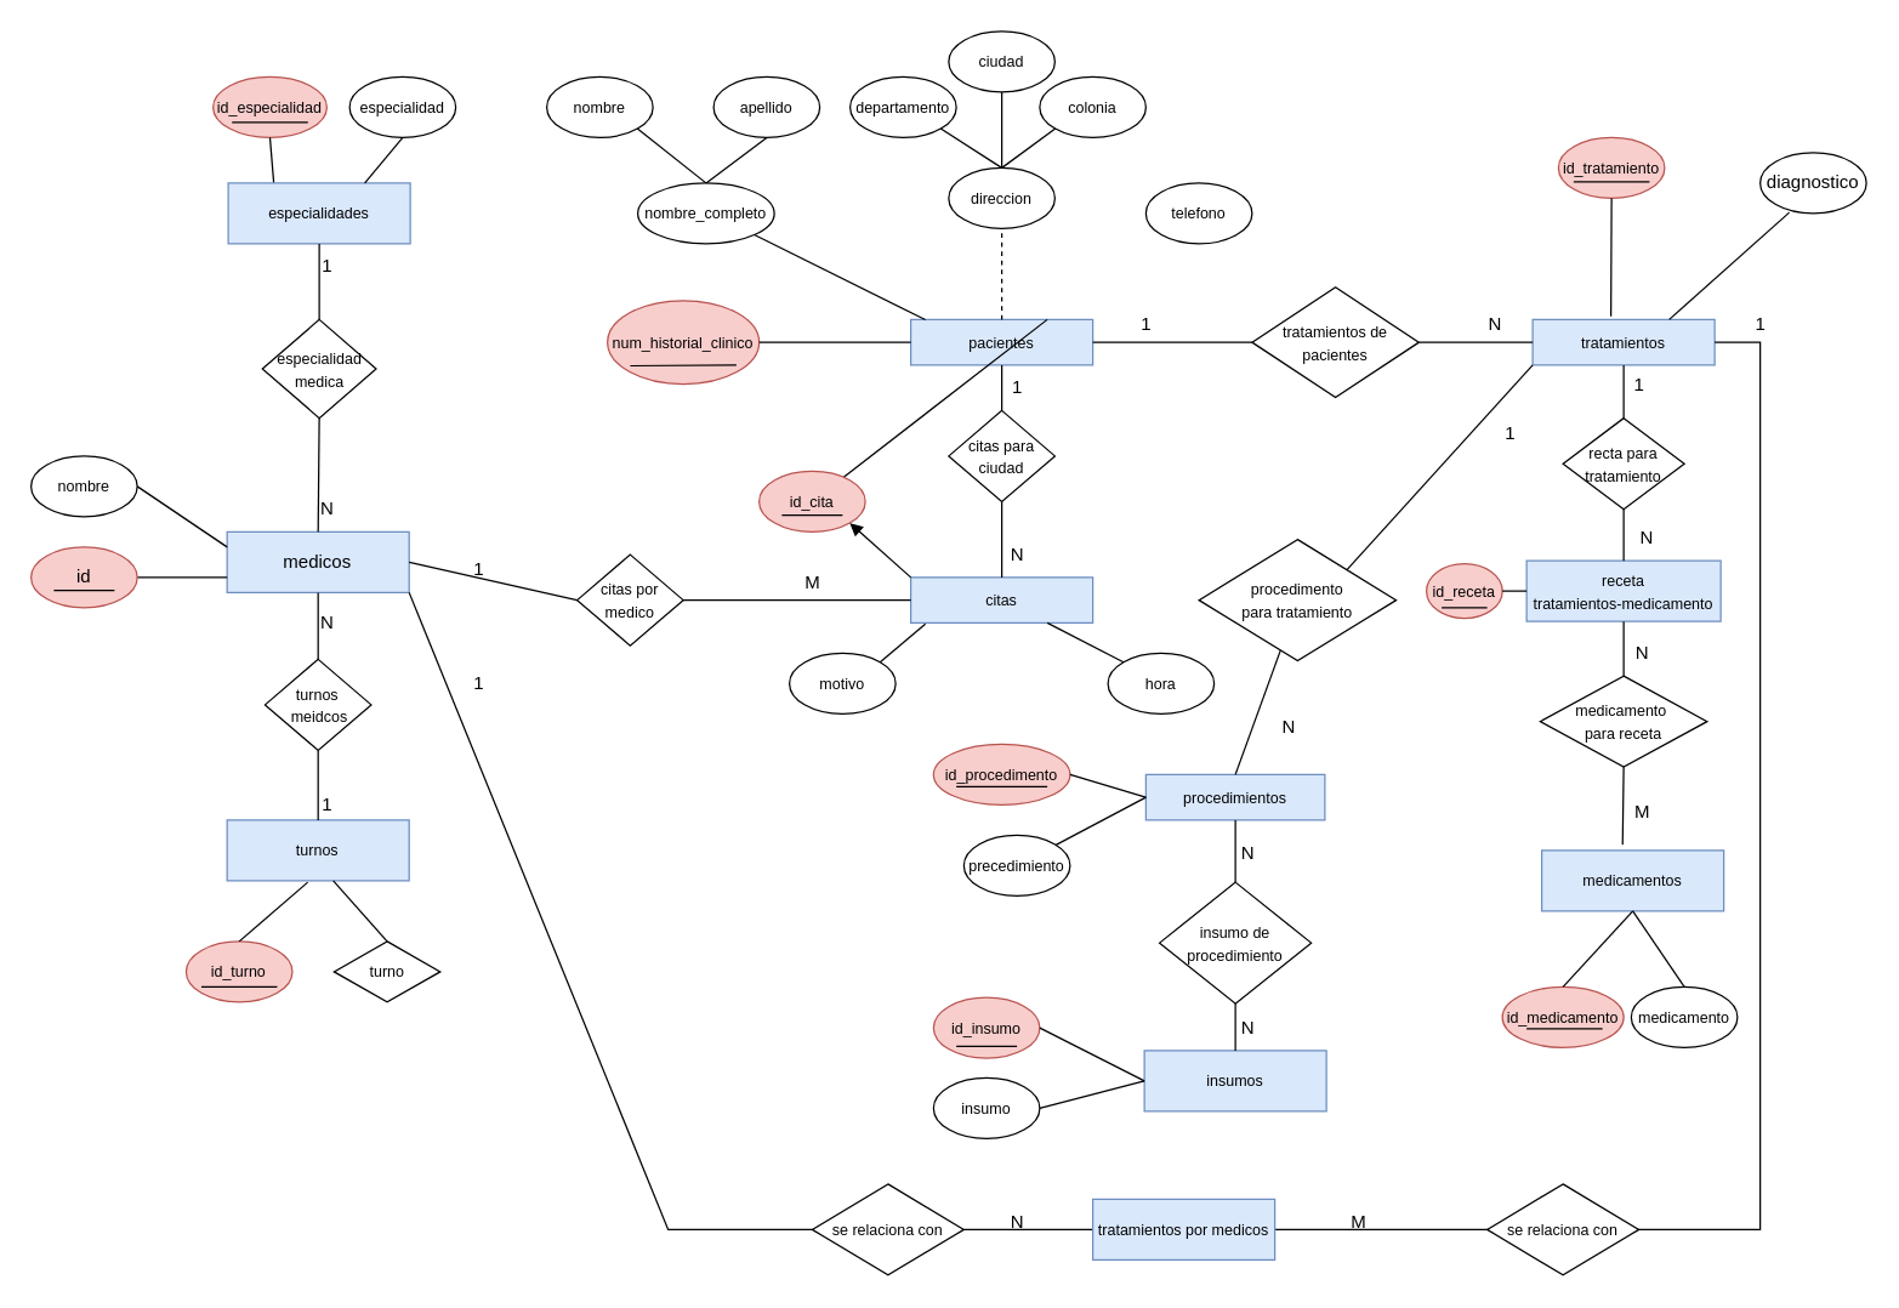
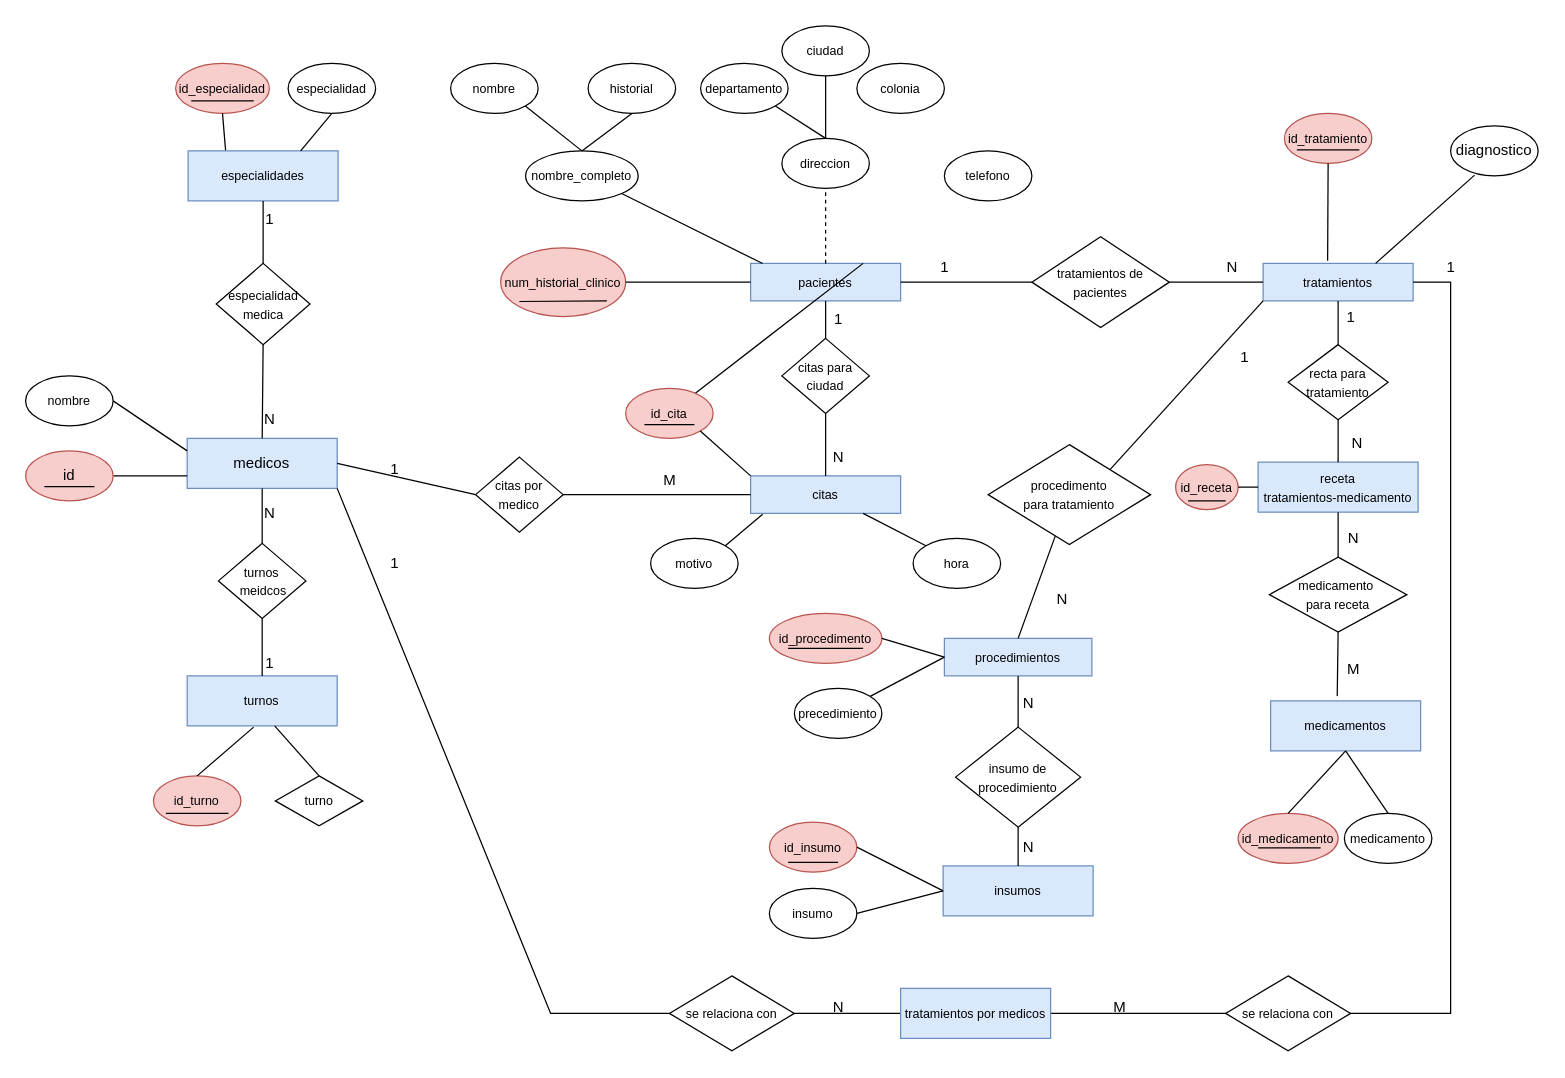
- <mxCell id="13" value="&lt;font style=&quot;font-size: 10px;&quot;&gt;apellido&lt;/font&gt;" style="ellipse;whiteSpace=wrap;html=1;" vertex="1" parent="1"><mxGeometry x="470" y="50" width="70" height="40" as="geometry" /></mxCell>
+ <mxCell id="13" value="&lt;font style=&quot;font-size: 10px;&quot;&gt;historial&lt;/font&gt;" style="ellipse;whiteSpace=wrap;html=1;" vertex="1" parent="1"><mxGeometry x="470" y="50" width="70" height="40" as="geometry" /></mxCell>
- <mxCell id="25" value="" style="endArrow=none;html=1;rounded=0;exitX=0;exitY=1;exitDx=0;exitDy=0;entryX=0.5;entryY=0;entryDx=0;entryDy=0;" edge="1" parent="1" source="17" target="10"><mxGeometry width="50" height="50" relative="1" as="geometry"><mxPoint x="740" y="99.64" as="sourcePoint" /><mxPoint x="650" y="90" as="targetPoint" /></mxGeometry></mxCell>
- <mxCell id="57" value="" style="endArrow=block;html=1;rounded=0;entryX=1;entryY=1;entryDx=0;entryDy=0;exitX=0;exitY=0;exitDx=0;exitDy=0;" edge="1" parent="1" source="6" target="52"><mxGeometry width="50" height="50" relative="1" as="geometry"><mxPoint x="420" y="530" as="sourcePoint" /><mxPoint x="470" y="480" as="targetPoint" /></mxGeometry></mxCell>
+ <mxCell id="57" value="" style="endArrow=none;html=1;rounded=0;entryX=1;entryY=1;entryDx=0;entryDy=0;exitX=0;exitY=0;exitDx=0;exitDy=0;" edge="1" parent="1" source="6" target="52"><mxGeometry width="50" height="50" relative="1" as="geometry"><mxPoint x="420" y="530" as="sourcePoint" /><mxPoint x="470" y="480" as="targetPoint" /></mxGeometry></mxCell>
